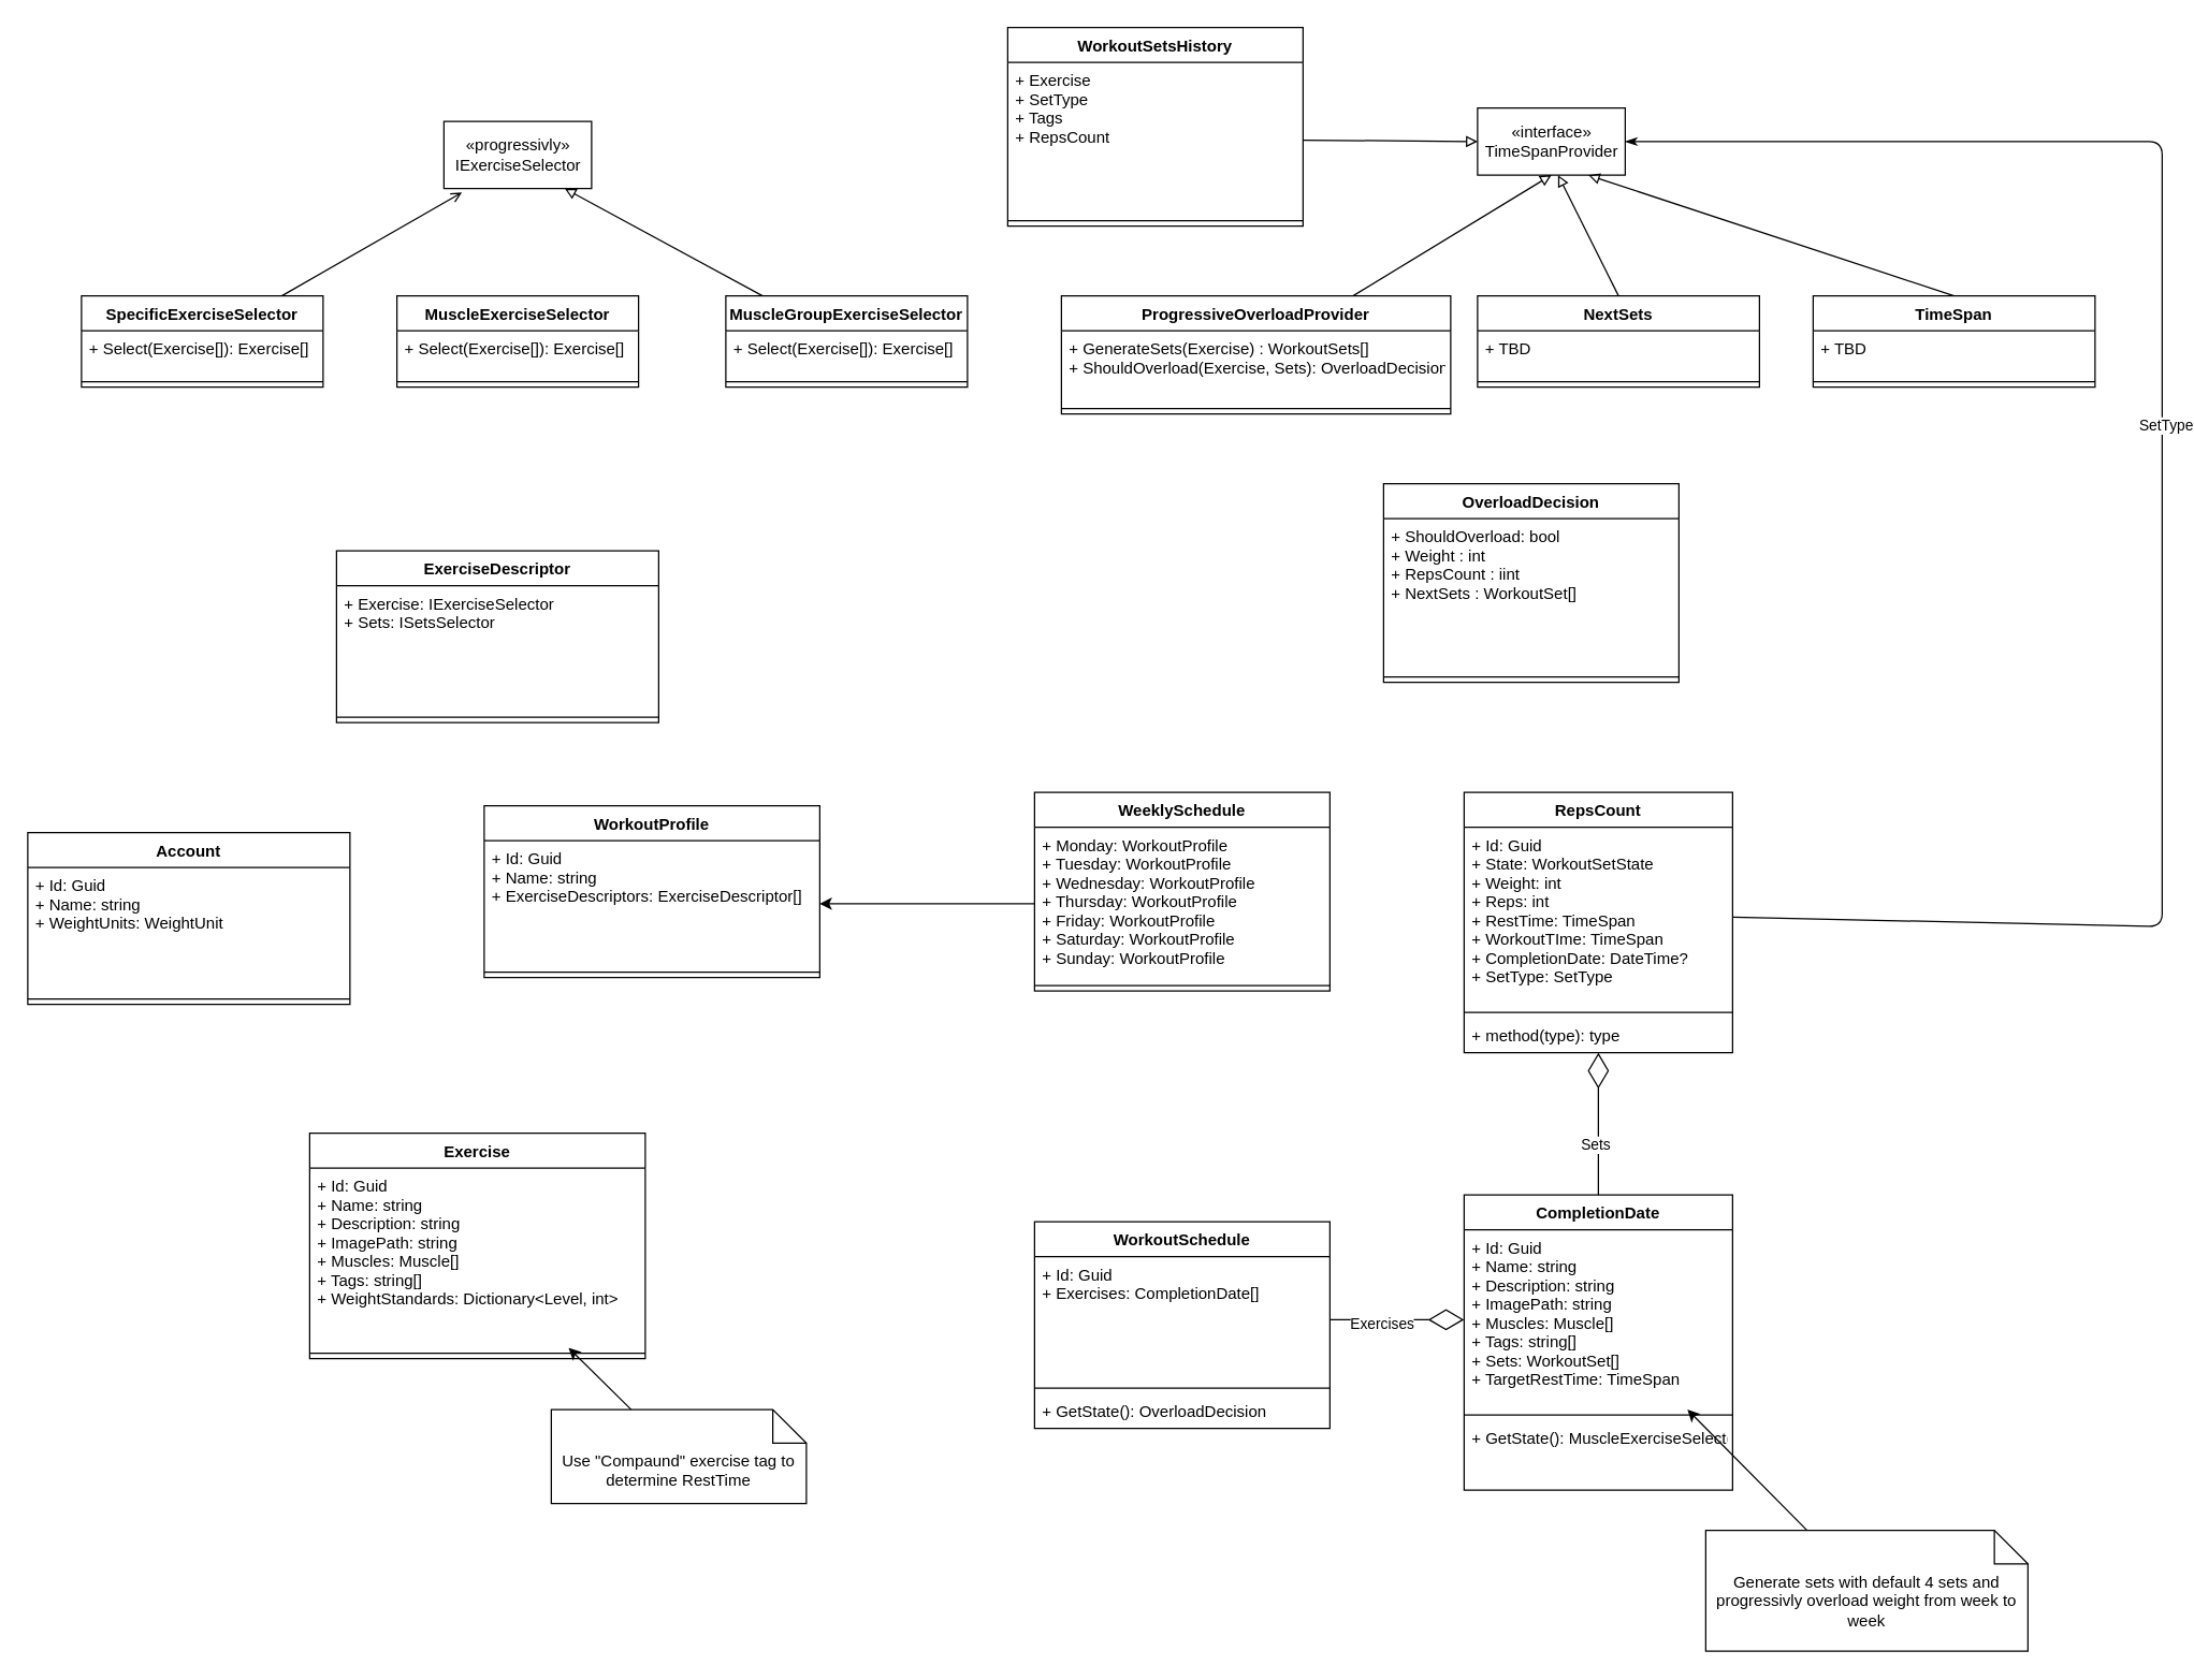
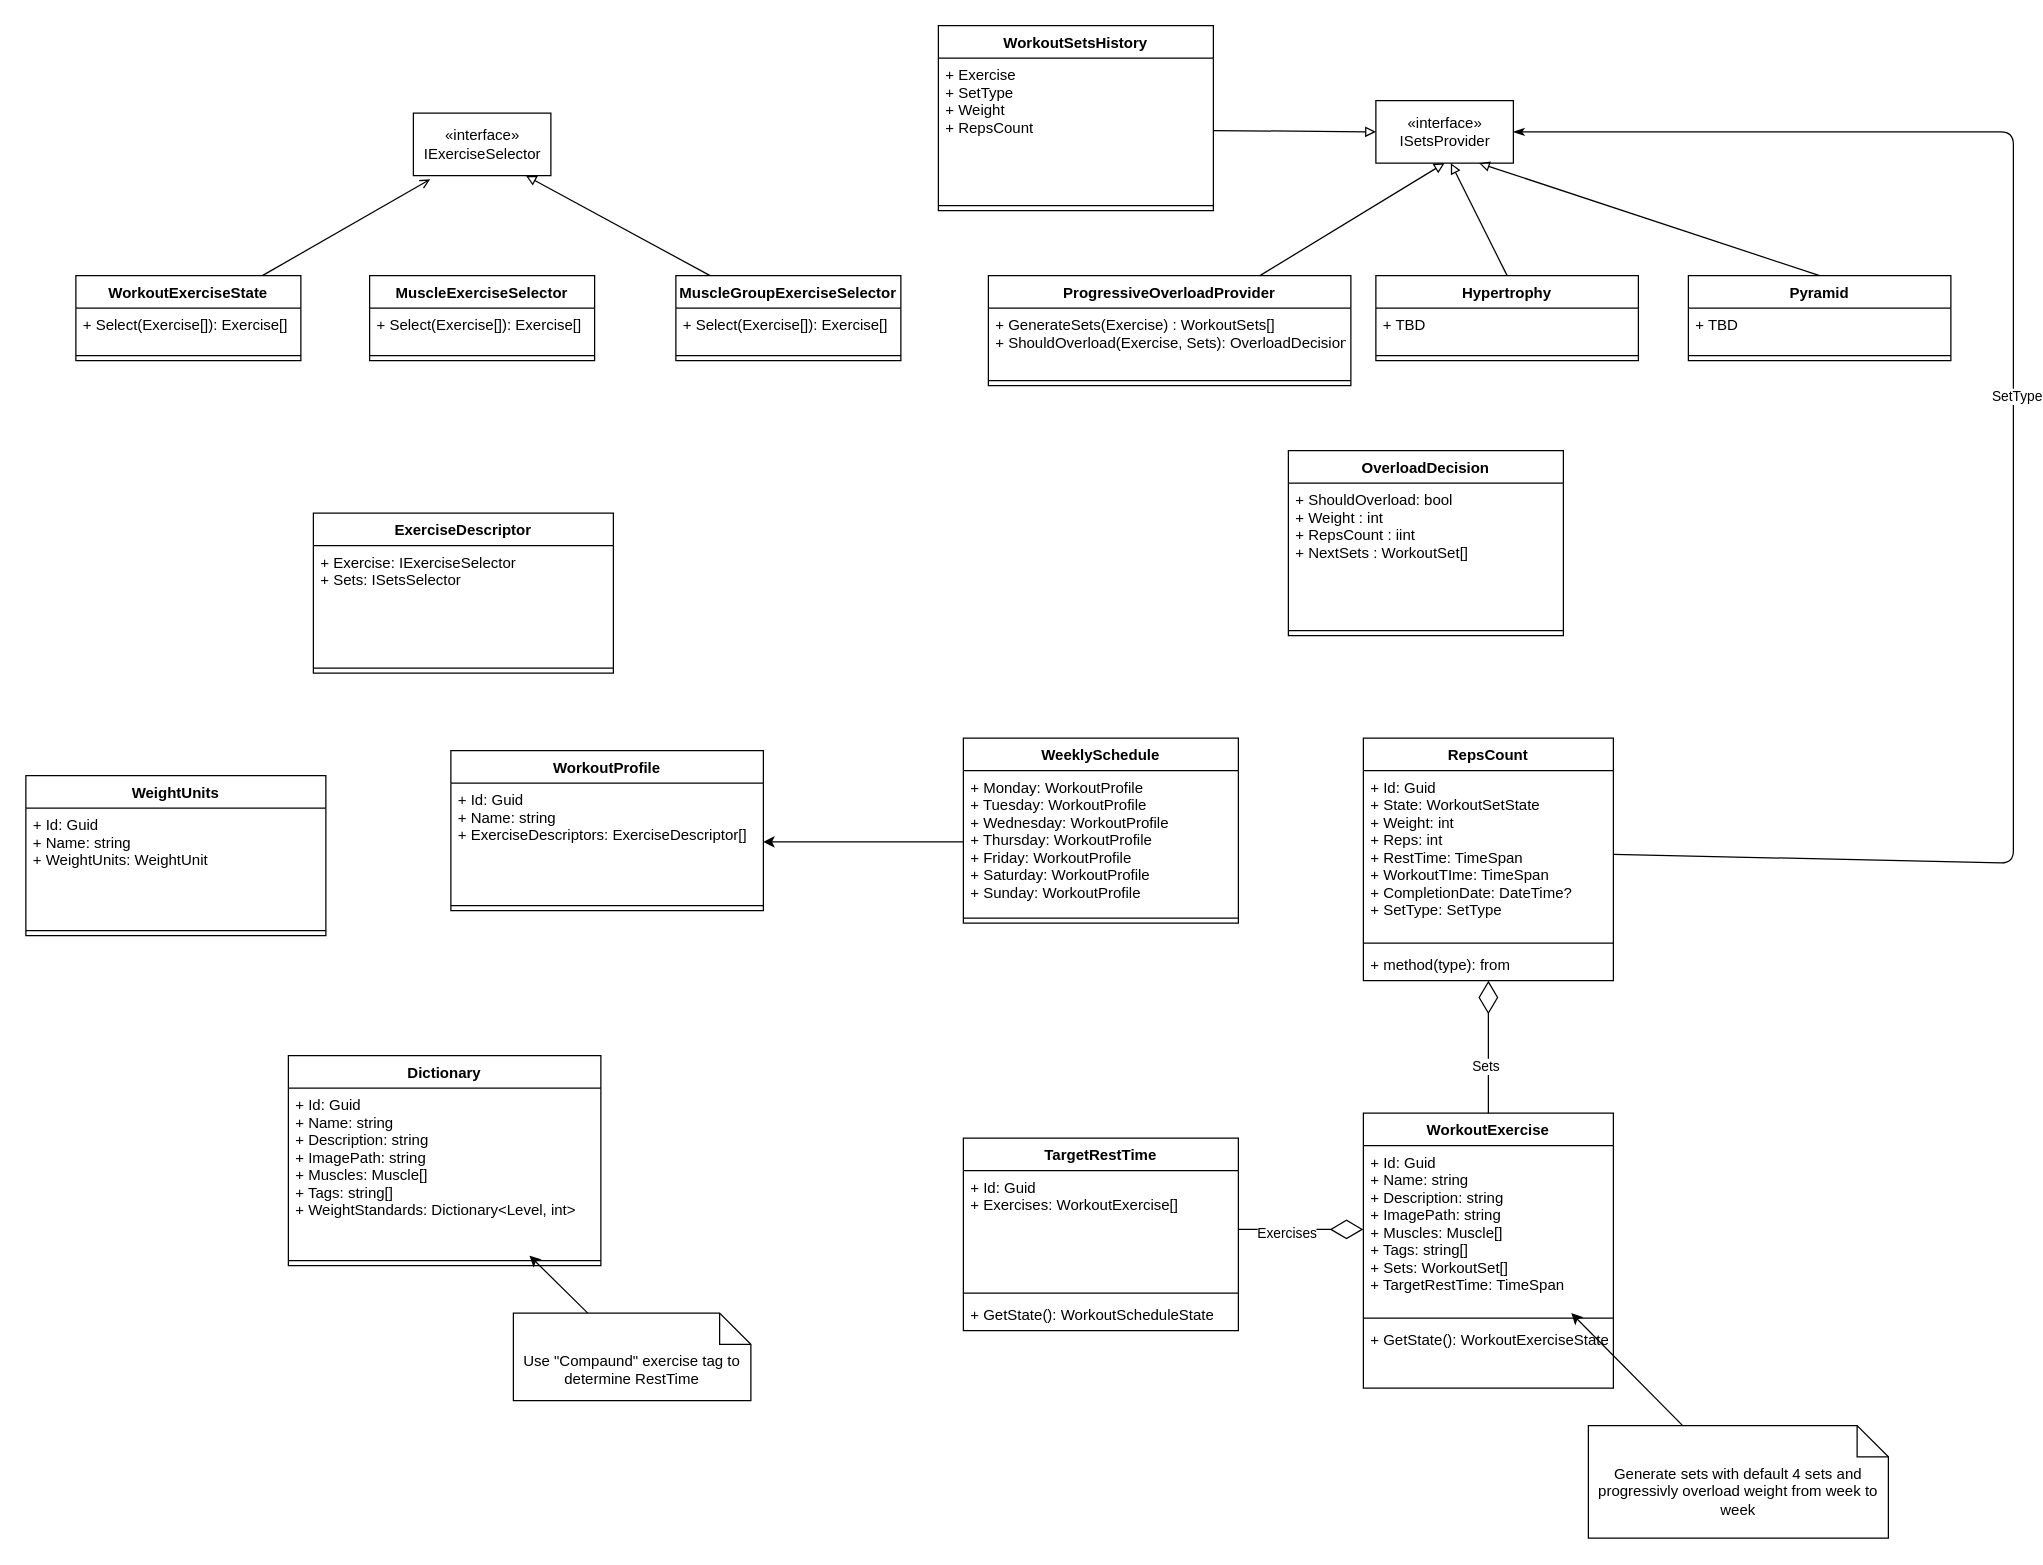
- <mxCell id="66" value="+ Exercise&#10;+ SetType&#10;+ Tags&#10;+ RepsCount" style="text;strokeColor=none;fillColor=none;align=left;verticalAlign=top;spacingLeft=4;spacingRight=4;overflow=hidden;rotatable=0;points=[[0,0.5],[1,0.5]];portConstraint=eastwest;" vertex="1" parent="65"><mxGeometry y="26" width="220" height="114" as="geometry" /></mxCell>
+ <mxCell id="66" value="+ Exercise&#10;+ SetType&#10;+ Weight&#10;+ RepsCount" style="text;strokeColor=none;fillColor=none;align=left;verticalAlign=top;spacingLeft=4;spacingRight=4;overflow=hidden;rotatable=0;points=[[0,0.5],[1,0.5]];portConstraint=eastwest;" vertex="1" parent="65"><mxGeometry y="26" width="220" height="114" as="geometry" /></mxCell>
- <mxCell id="41" value="«interface»&lt;br&gt;&lt;span style=&quot;text-align: left&quot;&gt;TimeSpan&lt;/span&gt;Provider" style="html=1;" vertex="1" parent="1"><mxGeometry x="1100" y="80" width="110" height="50" as="geometry" /></mxCell>
+ <mxCell id="41" value="«interface»&lt;br&gt;&lt;span style=&quot;text-align: left&quot;&gt;ISets&lt;/span&gt;Provider" style="html=1;" vertex="1" parent="1"><mxGeometry x="1100" y="80" width="110" height="50" as="geometry" /></mxCell>
- <mxCell id="40" value="«progressivly»&lt;br&gt;&lt;span style=&quot;text-align: left&quot;&gt;IExerciseSelector&lt;/span&gt;" style="html=1;" vertex="1" parent="1"><mxGeometry x="330" y="90" width="110" height="50" as="geometry" /></mxCell>
+ <mxCell id="40" value="«interface»&lt;br&gt;&lt;span style=&quot;text-align: left&quot;&gt;IExerciseSelector&lt;/span&gt;" style="html=1;" vertex="1" parent="1"><mxGeometry x="330" y="90" width="110" height="50" as="geometry" /></mxCell>
- <mxCell id="43" value="SpecificExerciseSelector" style="swimlane;fontStyle=1;align=center;verticalAlign=top;childLayout=stackLayout;horizontal=1;startSize=26;horizontalStack=0;resizeParent=1;resizeParentMax=0;resizeLast=0;collapsible=1;marginBottom=0;" vertex="1" parent="1"><mxGeometry x="60" y="220" width="180" height="68" as="geometry"><mxRectangle x="520" y="220" width="120" height="26" as="alternateBounds" /></mxGeometry></mxCell>
+ <mxCell id="43" value="WorkoutExerciseState" style="swimlane;fontStyle=1;align=center;verticalAlign=top;childLayout=stackLayout;horizontal=1;startSize=26;horizontalStack=0;resizeParent=1;resizeParentMax=0;resizeLast=0;collapsible=1;marginBottom=0;" vertex="1" parent="1"><mxGeometry x="60" y="220" width="180" height="68" as="geometry"><mxRectangle x="520" y="220" width="120" height="26" as="alternateBounds" /></mxGeometry></mxCell>
- <mxCell id="58" value="NextSets" style="swimlane;fontStyle=1;align=center;verticalAlign=top;childLayout=stackLayout;horizontal=1;startSize=26;horizontalStack=0;resizeParent=1;resizeParentMax=0;resizeLast=0;collapsible=1;marginBottom=0;" vertex="1" parent="1"><mxGeometry x="1100" y="220" width="210" height="68" as="geometry"><mxRectangle x="520" y="220" width="120" height="26" as="alternateBounds" /></mxGeometry></mxCell>
+ <mxCell id="58" value="Hypertrophy" style="swimlane;fontStyle=1;align=center;verticalAlign=top;childLayout=stackLayout;horizontal=1;startSize=26;horizontalStack=0;resizeParent=1;resizeParentMax=0;resizeLast=0;collapsible=1;marginBottom=0;" vertex="1" parent="1"><mxGeometry x="1100" y="220" width="210" height="68" as="geometry"><mxRectangle x="520" y="220" width="120" height="26" as="alternateBounds" /></mxGeometry></mxCell>
- <mxCell id="62" value="TimeSpan" style="swimlane;fontStyle=1;align=center;verticalAlign=top;childLayout=stackLayout;horizontal=1;startSize=26;horizontalStack=0;resizeParent=1;resizeParentMax=0;resizeLast=0;collapsible=1;marginBottom=0;" vertex="1" parent="1"><mxGeometry x="1350" y="220" width="210" height="68" as="geometry"><mxRectangle x="520" y="220" width="120" height="26" as="alternateBounds" /></mxGeometry></mxCell>
+ <mxCell id="62" value="Pyramid" style="swimlane;fontStyle=1;align=center;verticalAlign=top;childLayout=stackLayout;horizontal=1;startSize=26;horizontalStack=0;resizeParent=1;resizeParentMax=0;resizeLast=0;collapsible=1;marginBottom=0;" vertex="1" parent="1"><mxGeometry x="1350" y="220" width="210" height="68" as="geometry"><mxRectangle x="520" y="220" width="120" height="26" as="alternateBounds" /></mxGeometry></mxCell>
- <mxCell id="32" value="Account" style="swimlane;fontStyle=1;align=center;verticalAlign=top;childLayout=stackLayout;horizontal=1;startSize=26;horizontalStack=0;resizeParent=1;resizeParentMax=0;resizeLast=0;collapsible=1;marginBottom=0;" vertex="1" parent="1"><mxGeometry x="20" y="620" width="240" height="128" as="geometry"><mxRectangle x="520" y="220" width="120" height="26" as="alternateBounds" /></mxGeometry></mxCell>
+ <mxCell id="32" value="WeightUnits" style="swimlane;fontStyle=1;align=center;verticalAlign=top;childLayout=stackLayout;horizontal=1;startSize=26;horizontalStack=0;resizeParent=1;resizeParentMax=0;resizeLast=0;collapsible=1;marginBottom=0;" vertex="1" parent="1"><mxGeometry x="20" y="620" width="240" height="128" as="geometry"><mxRectangle x="520" y="220" width="120" height="26" as="alternateBounds" /></mxGeometry></mxCell>
- <mxCell id="11" value="+ method(type): type" style="text;strokeColor=none;fillColor=none;align=left;verticalAlign=top;spacingLeft=4;spacingRight=4;overflow=hidden;rotatable=0;points=[[0,0.5],[1,0.5]];portConstraint=eastwest;" vertex="1" parent="8"><mxGeometry y="168" width="200" height="26" as="geometry" /></mxCell>
+ <mxCell id="11" value="+ method(type): from" style="text;strokeColor=none;fillColor=none;align=left;verticalAlign=top;spacingLeft=4;spacingRight=4;overflow=hidden;rotatable=0;points=[[0,0.5],[1,0.5]];portConstraint=eastwest;" vertex="1" parent="8"><mxGeometry y="168" width="200" height="26" as="geometry" /></mxCell>
- <mxCell id="27" value="Exercise" style="swimlane;fontStyle=1;align=center;verticalAlign=top;childLayout=stackLayout;horizontal=1;startSize=26;horizontalStack=0;resizeParent=1;resizeParentMax=0;resizeLast=0;collapsible=1;marginBottom=0;" vertex="1" parent="1"><mxGeometry x="230" y="844" width="250" height="168" as="geometry"><mxRectangle x="1240" y="520" width="100" height="26" as="alternateBounds" /></mxGeometry></mxCell>
+ <mxCell id="27" value="Dictionary" style="swimlane;fontStyle=1;align=center;verticalAlign=top;childLayout=stackLayout;horizontal=1;startSize=26;horizontalStack=0;resizeParent=1;resizeParentMax=0;resizeLast=0;collapsible=1;marginBottom=0;" vertex="1" parent="1"><mxGeometry x="230" y="844" width="250" height="168" as="geometry"><mxRectangle x="1240" y="520" width="100" height="26" as="alternateBounds" /></mxGeometry></mxCell>
- <mxCell id="12" value="CompletionDate" style="swimlane;fontStyle=1;align=center;verticalAlign=top;childLayout=stackLayout;horizontal=1;startSize=26;horizontalStack=0;resizeParent=1;resizeParentMax=0;resizeLast=0;collapsible=1;marginBottom=0;" vertex="1" parent="1"><mxGeometry x="1090" y="890" width="200" height="220" as="geometry"><mxRectangle x="1240" y="520" width="100" height="26" as="alternateBounds" /></mxGeometry></mxCell>
+ <mxCell id="12" value="WorkoutExercise" style="swimlane;fontStyle=1;align=center;verticalAlign=top;childLayout=stackLayout;horizontal=1;startSize=26;horizontalStack=0;resizeParent=1;resizeParentMax=0;resizeLast=0;collapsible=1;marginBottom=0;" vertex="1" parent="1"><mxGeometry x="1090" y="890" width="200" height="220" as="geometry"><mxRectangle x="1240" y="520" width="100" height="26" as="alternateBounds" /></mxGeometry></mxCell>
- <mxCell id="2" value="WorkoutSchedule" style="swimlane;fontStyle=1;align=center;verticalAlign=top;childLayout=stackLayout;horizontal=1;startSize=26;horizontalStack=0;resizeParent=1;resizeParentMax=0;resizeLast=0;collapsible=1;marginBottom=0;" vertex="1" parent="1"><mxGeometry x="770" y="910" width="220" height="154" as="geometry" /></mxCell>
+ <mxCell id="2" value="TargetRestTime" style="swimlane;fontStyle=1;align=center;verticalAlign=top;childLayout=stackLayout;horizontal=1;startSize=26;horizontalStack=0;resizeParent=1;resizeParentMax=0;resizeLast=0;collapsible=1;marginBottom=0;" vertex="1" parent="1"><mxGeometry x="770" y="910" width="220" height="154" as="geometry" /></mxCell>
- <mxCell id="3" value="+ Id: Guid&#10;+ Exercises: CompletionDate[]" style="text;strokeColor=none;fillColor=none;align=left;verticalAlign=top;spacingLeft=4;spacingRight=4;overflow=hidden;rotatable=0;points=[[0,0.5],[1,0.5]];portConstraint=eastwest;" vertex="1" parent="2"><mxGeometry y="26" width="220" height="94" as="geometry" /></mxCell>
+ <mxCell id="3" value="+ Id: Guid&#10;+ Exercises: WorkoutExercise[]" style="text;strokeColor=none;fillColor=none;align=left;verticalAlign=top;spacingLeft=4;spacingRight=4;overflow=hidden;rotatable=0;points=[[0,0.5],[1,0.5]];portConstraint=eastwest;" vertex="1" parent="2"><mxGeometry y="26" width="220" height="94" as="geometry" /></mxCell>
- <mxCell id="5" value="+ GetState(): OverloadDecision" style="text;strokeColor=none;fillColor=none;align=left;verticalAlign=top;spacingLeft=4;spacingRight=4;overflow=hidden;rotatable=0;points=[[0,0.5],[1,0.5]];portConstraint=eastwest;" vertex="1" parent="2"><mxGeometry y="128" width="220" height="26" as="geometry" /></mxCell>
+ <mxCell id="5" value="+ GetState(): WorkoutScheduleState" style="text;strokeColor=none;fillColor=none;align=left;verticalAlign=top;spacingLeft=4;spacingRight=4;overflow=hidden;rotatable=0;points=[[0,0.5],[1,0.5]];portConstraint=eastwest;" vertex="1" parent="2"><mxGeometry y="128" width="220" height="26" as="geometry" /></mxCell>
- <mxCell id="15" value="+ GetState(): MuscleExerciseSelector" style="text;strokeColor=none;fillColor=none;align=left;verticalAlign=top;spacingLeft=4;spacingRight=4;overflow=hidden;rotatable=0;points=[[0,0.5],[1,0.5]];portConstraint=eastwest;" vertex="1" parent="12"><mxGeometry y="168" width="200" height="52" as="geometry" /></mxCell>
+ <mxCell id="15" value="+ GetState(): WorkoutExerciseState" style="text;strokeColor=none;fillColor=none;align=left;verticalAlign=top;spacingLeft=4;spacingRight=4;overflow=hidden;rotatable=0;points=[[0,0.5],[1,0.5]];portConstraint=eastwest;" vertex="1" parent="12"><mxGeometry y="168" width="200" height="52" as="geometry" /></mxCell>
